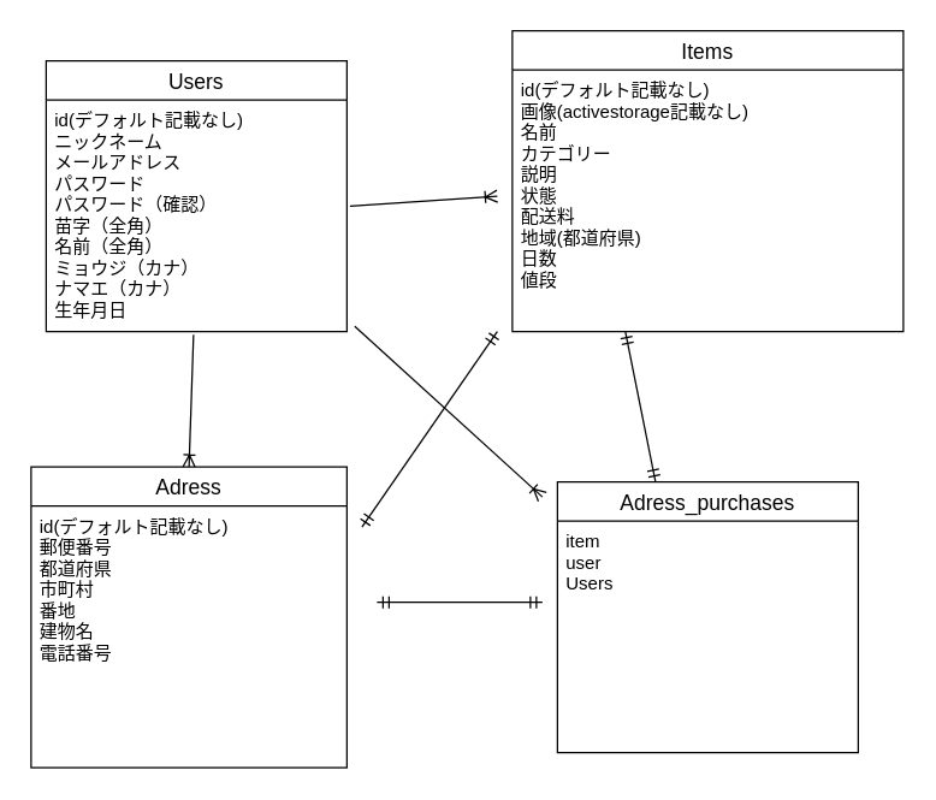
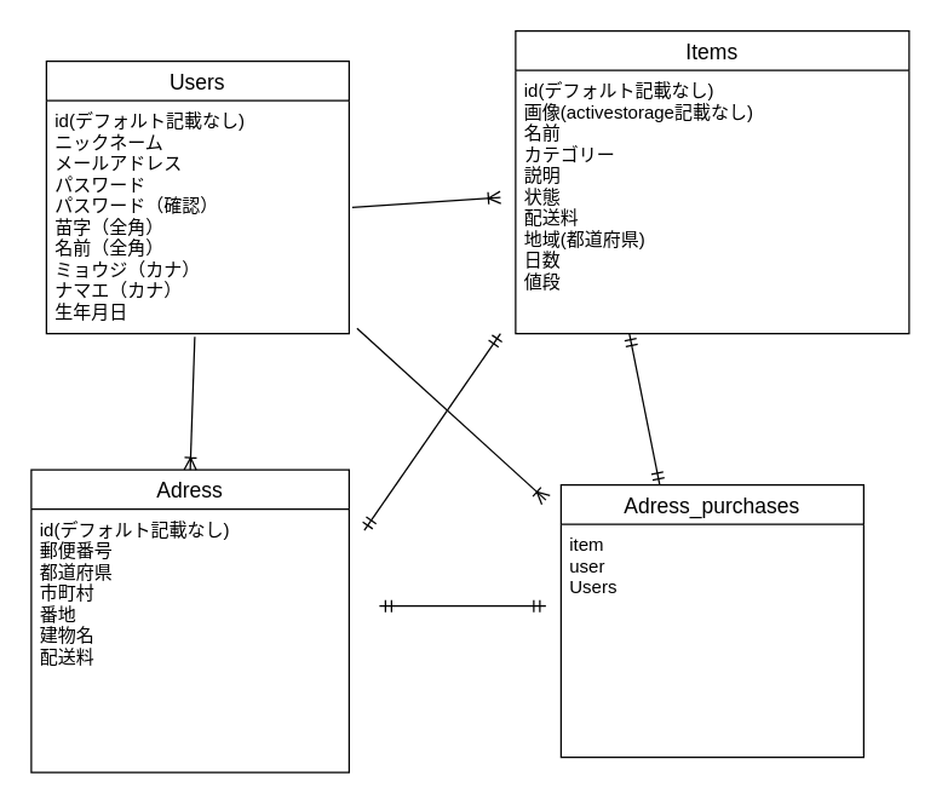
- <mxCell id="7" value="id(デフォルト記載なし)&#10;郵便番号&#10;都道府県&#10;市町村&#10;番地&#10;建物名&#10;電話番号&#10;" style="text;strokeColor=none;fillColor=none;spacingLeft=4;spacingRight=4;overflow=hidden;rotatable=0;points=[[0,0.5],[1,0.5]];portConstraint=eastwest;fontSize=12;" parent="6" vertex="1"><mxGeometry y="26" width="210" height="174" as="geometry" /></mxCell>
+ <mxCell id="7" value="id(デフォルト記載なし)&#10;郵便番号&#10;都道府県&#10;市町村&#10;番地&#10;建物名&#10;配送料&#10;" style="text;strokeColor=none;fillColor=none;spacingLeft=4;spacingRight=4;overflow=hidden;rotatable=0;points=[[0,0.5],[1,0.5]];portConstraint=eastwest;fontSize=12;" parent="6" vertex="1"><mxGeometry y="26" width="210" height="174" as="geometry" /></mxCell>
